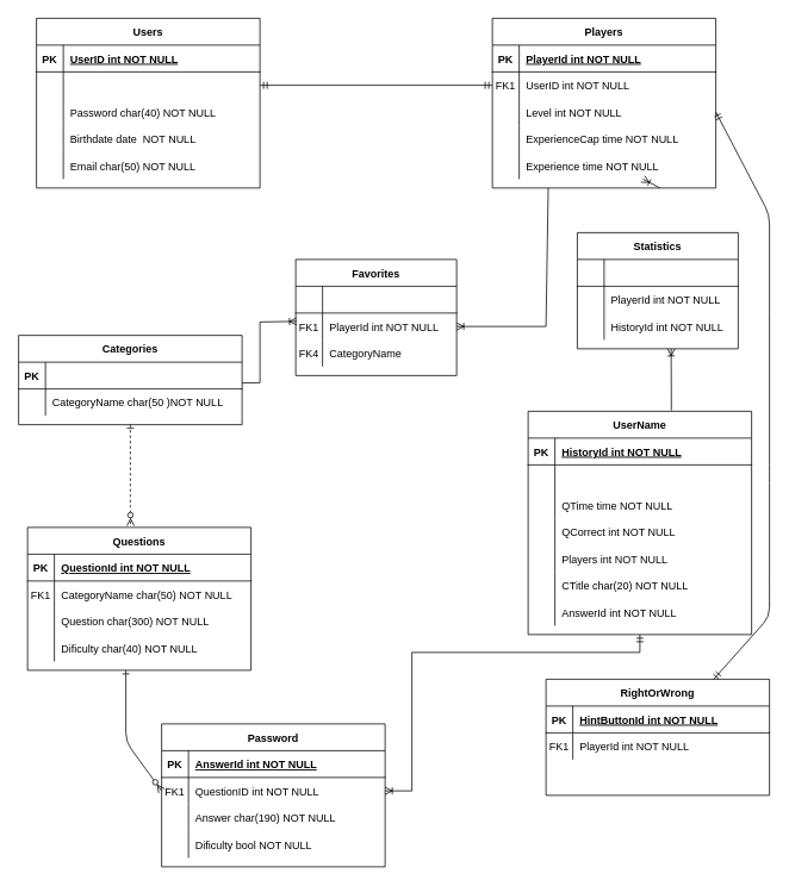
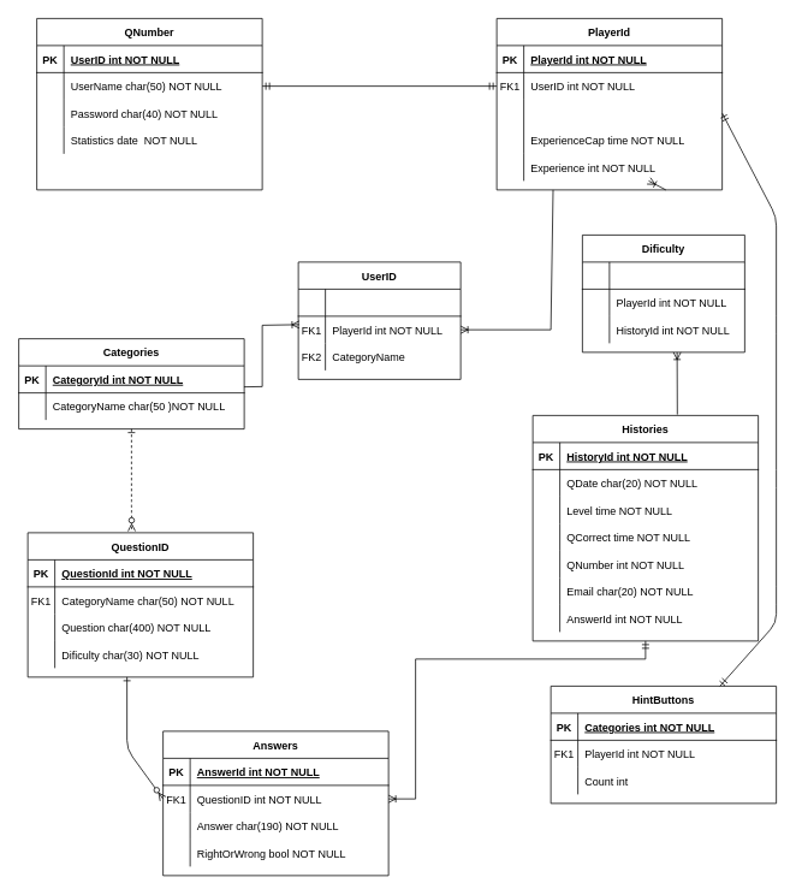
- <mxCell id="23" value="Users" style="shape=table;startSize=30;container=1;collapsible=1;childLayout=tableLayout;fixedRows=1;rowLines=0;fontStyle=1;align=center;resizeLast=1;" parent="1" vertex="1"><mxGeometry x="40" y="20" width="250" height="190" as="geometry" /></mxCell>
+ <mxCell id="23" value="QNumber" style="shape=table;startSize=30;container=1;collapsible=1;childLayout=tableLayout;fixedRows=1;rowLines=0;fontStyle=1;align=center;resizeLast=1;" parent="1" vertex="1"><mxGeometry x="40" y="20" width="250" height="190" as="geometry" /></mxCell>
- <mxCell id="39" value="Players" style="shape=table;startSize=30;container=1;collapsible=1;childLayout=tableLayout;fixedRows=1;rowLines=0;fontStyle=1;align=center;resizeLast=1;" parent="1" vertex="1"><mxGeometry x="550" y="20" width="250" height="190" as="geometry" /></mxCell>
+ <mxCell id="39" value="PlayerId" style="shape=table;startSize=30;container=1;collapsible=1;childLayout=tableLayout;fixedRows=1;rowLines=0;fontStyle=1;align=center;resizeLast=1;" parent="1" vertex="1"><mxGeometry x="550" y="20" width="250" height="190" as="geometry" /></mxCell>
+ <mxCell id="29" value="UserName char(50) NOT NULL" style="shape=partialRectangle;overflow=hidden;connectable=0;fillColor=none;top=0;left=0;bottom=0;right=0;align=left;spacingLeft=6;" parent="27" vertex="1"><mxGeometry x="30" width="220" height="30" as="geometry"><mxRectangle width="220" height="30" as="alternateBounds" /></mxGeometry></mxCell>
- <mxCell id="48" value="Level int NOT NULL" style="shape=partialRectangle;overflow=hidden;connectable=0;fillColor=none;top=0;left=0;bottom=0;right=0;align=left;spacingLeft=6;" parent="46" vertex="1"><mxGeometry x="30" width="220" height="30" as="geometry"><mxRectangle width="220" height="30" as="alternateBounds" /></mxGeometry></mxCell>
- <mxCell id="35" value="Birthdate date  NOT NULL" style="shape=partialRectangle;overflow=hidden;connectable=0;fillColor=none;top=0;left=0;bottom=0;right=0;align=left;spacingLeft=6;" parent="33" vertex="1"><mxGeometry x="30" width="220" height="30" as="geometry"><mxRectangle width="220" height="30" as="alternateBounds" /></mxGeometry></mxCell>
+ <mxCell id="35" value="Statistics date  NOT NULL" style="shape=partialRectangle;overflow=hidden;connectable=0;fillColor=none;top=0;left=0;bottom=0;right=0;align=left;spacingLeft=6;" parent="33" vertex="1"><mxGeometry x="30" width="220" height="30" as="geometry"><mxRectangle width="220" height="30" as="alternateBounds" /></mxGeometry></mxCell>
- <mxCell id="38" value="Email char(50) NOT NULL" style="shape=partialRectangle;overflow=hidden;connectable=0;fillColor=none;top=0;left=0;bottom=0;right=0;align=left;spacingLeft=6;" parent="36" vertex="1"><mxGeometry x="30" width="220" height="30" as="geometry"><mxRectangle width="220" height="30" as="alternateBounds" /></mxGeometry></mxCell>
- <mxCell id="54" value="Experience time NOT NULL" style="shape=partialRectangle;overflow=hidden;connectable=0;fillColor=none;top=0;left=0;bottom=0;right=0;align=left;spacingLeft=6;" parent="52" vertex="1"><mxGeometry x="30" width="220" height="30" as="geometry"><mxRectangle width="220" height="30" as="alternateBounds" /></mxGeometry></mxCell>
+ <mxCell id="54" value="Experience int NOT NULL" style="shape=partialRectangle;overflow=hidden;connectable=0;fillColor=none;top=0;left=0;bottom=0;right=0;align=left;spacingLeft=6;" parent="52" vertex="1"><mxGeometry x="30" width="220" height="30" as="geometry"><mxRectangle width="220" height="30" as="alternateBounds" /></mxGeometry></mxCell>
- <mxCell id="116" value="Statistics" style="shape=table;startSize=30;container=1;collapsible=1;childLayout=tableLayout;fixedRows=1;rowLines=0;fontStyle=1;align=center;resizeLast=1;" parent="1" vertex="1"><mxGeometry x="645" y="260" width="180" height="130" as="geometry" /></mxCell>
+ <mxCell id="116" value="Dificulty" style="shape=table;startSize=30;container=1;collapsible=1;childLayout=tableLayout;fixedRows=1;rowLines=0;fontStyle=1;align=center;resizeLast=1;" parent="1" vertex="1"><mxGeometry x="645" y="260" width="180" height="130" as="geometry" /></mxCell>
- <mxCell id="104" value="Favorites" style="shape=table;startSize=30;container=1;collapsible=1;childLayout=tableLayout;fixedRows=1;rowLines=0;fontStyle=1;align=center;resizeLast=1;" parent="1" vertex="1"><mxGeometry x="330" y="290" width="180" height="130" as="geometry" /></mxCell>
+ <mxCell id="104" value="UserID" style="shape=table;startSize=30;container=1;collapsible=1;childLayout=tableLayout;fixedRows=1;rowLines=0;fontStyle=1;align=center;resizeLast=1;" parent="1" vertex="1"><mxGeometry x="330" y="290" width="180" height="130" as="geometry" /></mxCell>
- <mxCell id="112" value="FK4" style="shape=partialRectangle;connectable=0;fillColor=none;top=0;left=0;bottom=0;right=0;editable=1;overflow=hidden;" parent="111" vertex="1"><mxGeometry width="30" height="30" as="geometry"><mxRectangle width="30" height="30" as="alternateBounds" /></mxGeometry></mxCell>
+ <mxCell id="112" value="FK2" style="shape=partialRectangle;connectable=0;fillColor=none;top=0;left=0;bottom=0;right=0;editable=1;overflow=hidden;" parent="111" vertex="1"><mxGeometry width="30" height="30" as="geometry"><mxRectangle width="30" height="30" as="alternateBounds" /></mxGeometry></mxCell>
+ <mxCell id="6" value="CategoryId int NOT NULL " style="shape=partialRectangle;overflow=hidden;connectable=0;fillColor=none;top=0;left=0;bottom=0;right=0;align=left;spacingLeft=6;fontStyle=5;" parent="4" vertex="1"><mxGeometry x="30" width="220" height="30" as="geometry"><mxRectangle width="220" height="30" as="alternateBounds" /></mxGeometry></mxCell>
- <mxCell id="81" value="UserName" style="shape=table;startSize=30;container=1;collapsible=1;childLayout=tableLayout;fixedRows=1;rowLines=0;fontStyle=1;align=center;resizeLast=1;" parent="1" vertex="1"><mxGeometry x="590" y="460" width="250" height="250" as="geometry" /></mxCell>
+ <mxCell id="81" value="Histories" style="shape=table;startSize=30;container=1;collapsible=1;childLayout=tableLayout;fixedRows=1;rowLines=0;fontStyle=1;align=center;resizeLast=1;" parent="1" vertex="1"><mxGeometry x="590" y="460" width="250" height="250" as="geometry" /></mxCell>
+ <mxCell id="87" value="QDate char(20) NOT NULL" style="shape=partialRectangle;overflow=hidden;connectable=0;fillColor=none;top=0;left=0;bottom=0;right=0;align=left;spacingLeft=6;" parent="85" vertex="1"><mxGeometry x="30" width="220" height="30" as="geometry"><mxRectangle width="220" height="30" as="alternateBounds" /></mxGeometry></mxCell>
- <mxCell id="90" value="QTime time NOT NULL" style="shape=partialRectangle;overflow=hidden;connectable=0;fillColor=none;top=0;left=0;bottom=0;right=0;align=left;spacingLeft=6;" parent="88" vertex="1"><mxGeometry x="30" width="220" height="30" as="geometry"><mxRectangle width="220" height="30" as="alternateBounds" /></mxGeometry></mxCell>
+ <mxCell id="90" value="Level time NOT NULL" style="shape=partialRectangle;overflow=hidden;connectable=0;fillColor=none;top=0;left=0;bottom=0;right=0;align=left;spacingLeft=6;" parent="88" vertex="1"><mxGeometry x="30" width="220" height="30" as="geometry"><mxRectangle width="220" height="30" as="alternateBounds" /></mxGeometry></mxCell>
- <mxCell id="93" value="QCorrect int NOT NULL" style="shape=partialRectangle;overflow=hidden;connectable=0;fillColor=none;top=0;left=0;bottom=0;right=0;align=left;spacingLeft=6;" vertex="1" parent="91"><mxGeometry x="30" width="220" height="30" as="geometry"><mxRectangle width="220" height="30" as="alternateBounds" /></mxGeometry></mxCell>
+ <mxCell id="93" value="QCorrect time NOT NULL" style="shape=partialRectangle;overflow=hidden;connectable=0;fillColor=none;top=0;left=0;bottom=0;right=0;align=left;spacingLeft=6;" vertex="1" parent="91"><mxGeometry x="30" width="220" height="30" as="geometry"><mxRectangle width="220" height="30" as="alternateBounds" /></mxGeometry></mxCell>
- <mxCell id="10" value="Questions" style="shape=table;startSize=30;container=1;collapsible=1;childLayout=tableLayout;fixedRows=1;rowLines=0;fontStyle=1;align=center;resizeLast=1;" parent="1" vertex="1"><mxGeometry x="30" y="590" width="250" height="160" as="geometry" /></mxCell>
+ <mxCell id="10" value="QuestionID" style="shape=table;startSize=30;container=1;collapsible=1;childLayout=tableLayout;fixedRows=1;rowLines=0;fontStyle=1;align=center;resizeLast=1;" parent="1" vertex="1"><mxGeometry x="30" y="590" width="250" height="160" as="geometry" /></mxCell>
- <mxCell id="96" value="Players int NOT NULL" style="shape=partialRectangle;overflow=hidden;connectable=0;fillColor=none;top=0;left=0;bottom=0;right=0;align=left;spacingLeft=6;" vertex="1" parent="94"><mxGeometry x="30" width="220" height="30" as="geometry"><mxRectangle width="220" height="30" as="alternateBounds" /></mxGeometry></mxCell>
+ <mxCell id="96" value="QNumber int NOT NULL" style="shape=partialRectangle;overflow=hidden;connectable=0;fillColor=none;top=0;left=0;bottom=0;right=0;align=left;spacingLeft=6;" vertex="1" parent="94"><mxGeometry x="30" width="220" height="30" as="geometry"><mxRectangle width="220" height="30" as="alternateBounds" /></mxGeometry></mxCell>
- <mxCell id="99" value="CTitle char(20) NOT NULL" style="shape=partialRectangle;overflow=hidden;connectable=0;fillColor=none;top=0;left=0;bottom=0;right=0;align=left;spacingLeft=6;" vertex="1" parent="97"><mxGeometry x="30" width="220" height="30" as="geometry"><mxRectangle width="220" height="30" as="alternateBounds" /></mxGeometry></mxCell>
+ <mxCell id="99" value="Email char(20) NOT NULL" style="shape=partialRectangle;overflow=hidden;connectable=0;fillColor=none;top=0;left=0;bottom=0;right=0;align=left;spacingLeft=6;" vertex="1" parent="97"><mxGeometry x="30" width="220" height="30" as="geometry"><mxRectangle width="220" height="30" as="alternateBounds" /></mxGeometry></mxCell>
- <mxCell id="19" value="Question char(300) NOT NULL" style="shape=partialRectangle;overflow=hidden;connectable=0;fillColor=none;top=0;left=0;bottom=0;right=0;align=left;spacingLeft=6;" parent="17" vertex="1"><mxGeometry x="30" width="220" height="30" as="geometry"><mxRectangle width="220" height="30" as="alternateBounds" /></mxGeometry></mxCell>
+ <mxCell id="19" value="Question char(400) NOT NULL" style="shape=partialRectangle;overflow=hidden;connectable=0;fillColor=none;top=0;left=0;bottom=0;right=0;align=left;spacingLeft=6;" parent="17" vertex="1"><mxGeometry x="30" width="220" height="30" as="geometry"><mxRectangle width="220" height="30" as="alternateBounds" /></mxGeometry></mxCell>
- <mxCell id="22" value="Dificulty char(40) NOT NULL" style="shape=partialRectangle;overflow=hidden;connectable=0;fillColor=none;top=0;left=0;bottom=0;right=0;align=left;spacingLeft=6;" parent="20" vertex="1"><mxGeometry x="30" width="220" height="30" as="geometry"><mxRectangle width="220" height="30" as="alternateBounds" /></mxGeometry></mxCell>
+ <mxCell id="22" value="Dificulty char(30) NOT NULL" style="shape=partialRectangle;overflow=hidden;connectable=0;fillColor=none;top=0;left=0;bottom=0;right=0;align=left;spacingLeft=6;" parent="20" vertex="1"><mxGeometry x="30" width="220" height="30" as="geometry"><mxRectangle width="220" height="30" as="alternateBounds" /></mxGeometry></mxCell>
- <mxCell id="70" value="RightOrWrong" style="shape=table;startSize=30;container=1;collapsible=1;childLayout=tableLayout;fixedRows=1;rowLines=0;fontStyle=1;align=center;resizeLast=1;" parent="1" vertex="1"><mxGeometry x="610" y="760" width="250" height="130" as="geometry" /></mxCell>
+ <mxCell id="70" value="HintButtons" style="shape=table;startSize=30;container=1;collapsible=1;childLayout=tableLayout;fixedRows=1;rowLines=0;fontStyle=1;align=center;resizeLast=1;" parent="1" vertex="1"><mxGeometry x="610" y="760" width="250" height="130" as="geometry" /></mxCell>
- <mxCell id="73" value="HintButtonId int NOT NULL " style="shape=partialRectangle;overflow=hidden;connectable=0;fillColor=none;top=0;left=0;bottom=0;right=0;align=left;spacingLeft=6;fontStyle=5;" parent="71" vertex="1"><mxGeometry x="30" width="220" height="30" as="geometry"><mxRectangle width="220" height="30" as="alternateBounds" /></mxGeometry></mxCell>
+ <mxCell id="73" value="Categories int NOT NULL " style="shape=partialRectangle;overflow=hidden;connectable=0;fillColor=none;top=0;left=0;bottom=0;right=0;align=left;spacingLeft=6;fontStyle=5;" parent="71" vertex="1"><mxGeometry x="30" width="220" height="30" as="geometry"><mxRectangle width="220" height="30" as="alternateBounds" /></mxGeometry></mxCell>
- <mxCell id="57" value="Password" style="shape=table;startSize=30;container=1;collapsible=1;childLayout=tableLayout;fixedRows=1;rowLines=0;fontStyle=1;align=center;resizeLast=1;" parent="1" vertex="1"><mxGeometry x="180" y="810" width="250" height="160" as="geometry" /></mxCell>
+ <mxCell id="57" value="Answers" style="shape=table;startSize=30;container=1;collapsible=1;childLayout=tableLayout;fixedRows=1;rowLines=0;fontStyle=1;align=center;resizeLast=1;" parent="1" vertex="1"><mxGeometry x="180" y="810" width="250" height="160" as="geometry" /></mxCell>
+ <mxCell id="79" value="Count int" style="shape=partialRectangle;overflow=hidden;connectable=0;fillColor=none;top=0;left=0;bottom=0;right=0;align=left;spacingLeft=6;" parent="77" vertex="1"><mxGeometry x="30" width="220" height="30" as="geometry"><mxRectangle width="220" height="30" as="alternateBounds" /></mxGeometry></mxCell>
- <mxCell id="69" value="Dificulty bool NOT NULL" style="shape=partialRectangle;overflow=hidden;connectable=0;fillColor=none;top=0;left=0;bottom=0;right=0;align=left;spacingLeft=6;" parent="67" vertex="1"><mxGeometry x="30" width="220" height="30" as="geometry"><mxRectangle width="220" height="30" as="alternateBounds" /></mxGeometry></mxCell>
+ <mxCell id="69" value="RightOrWrong bool NOT NULL" style="shape=partialRectangle;overflow=hidden;connectable=0;fillColor=none;top=0;left=0;bottom=0;right=0;align=left;spacingLeft=6;" parent="67" vertex="1"><mxGeometry x="30" width="220" height="30" as="geometry"><mxRectangle width="220" height="30" as="alternateBounds" /></mxGeometry></mxCell>
